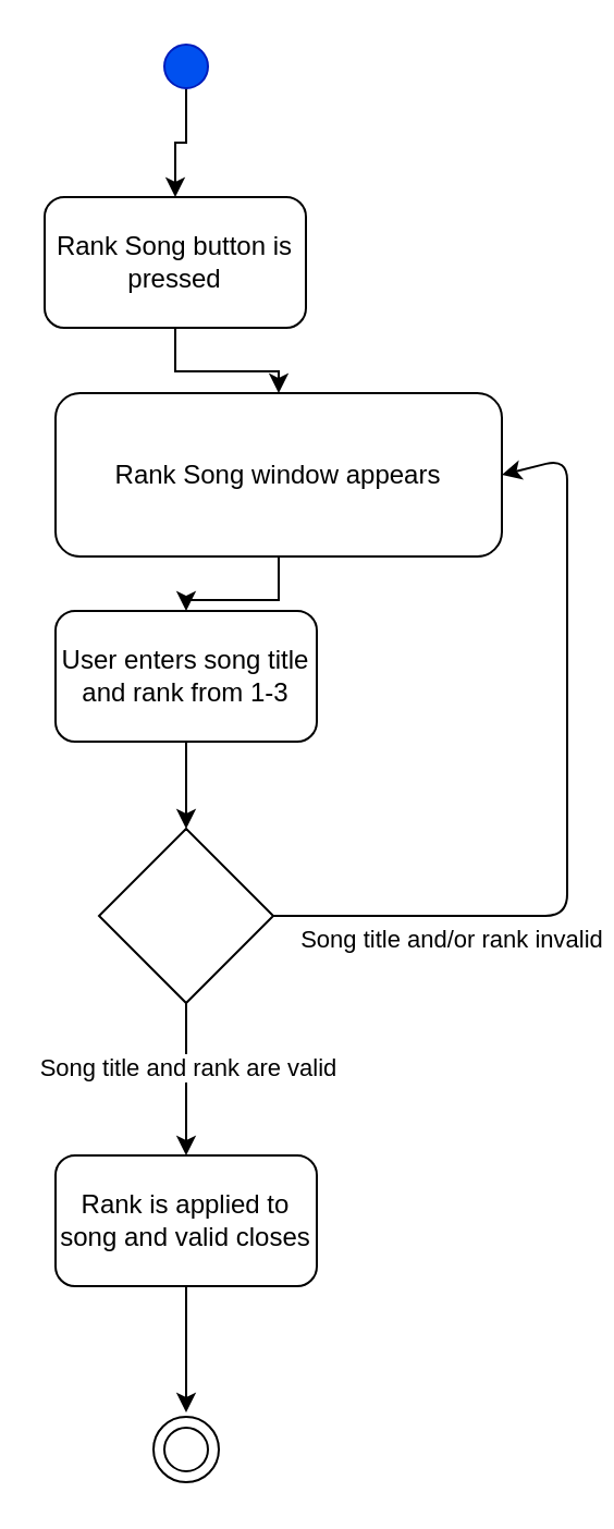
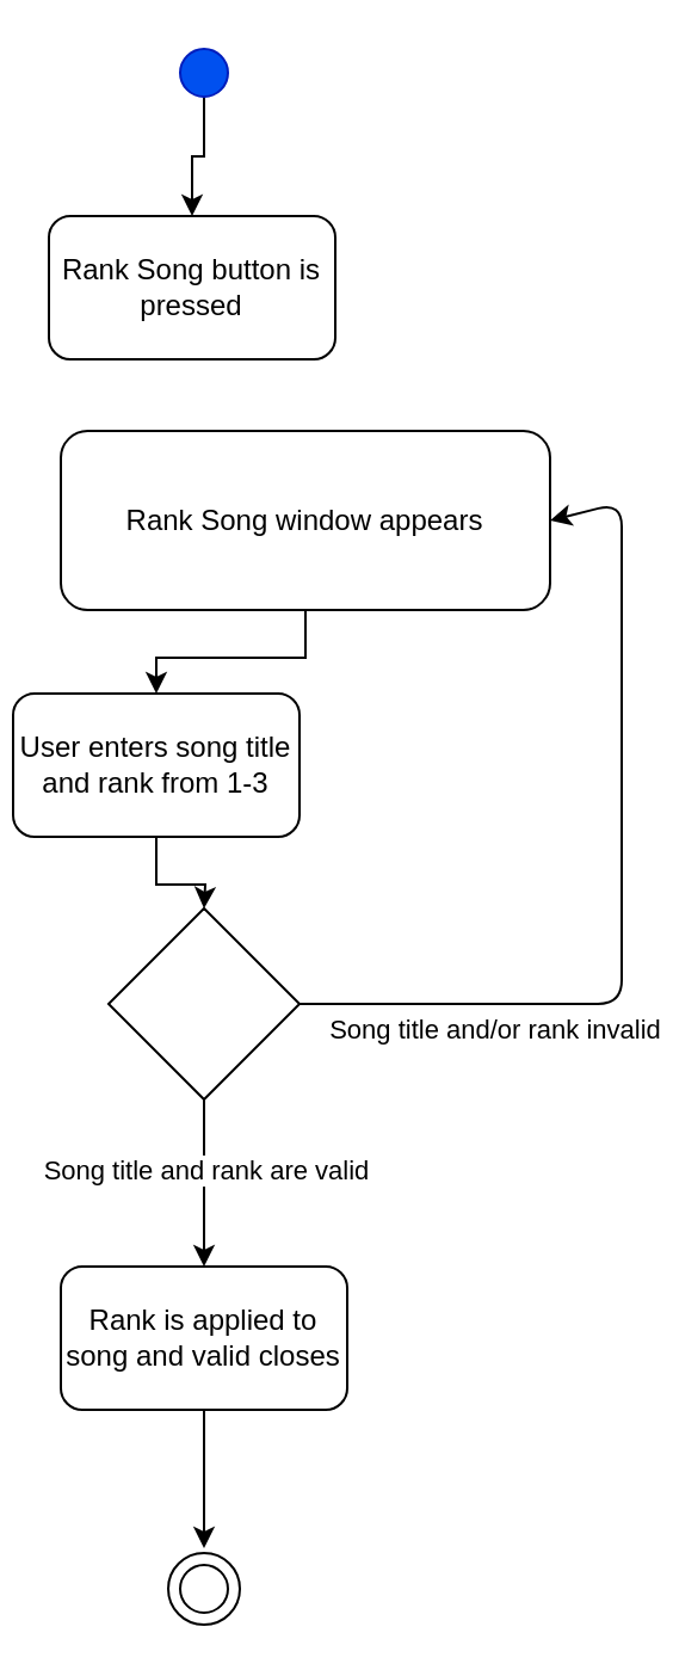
- <mxCell id="3" value="" style="edgeStyle=orthogonalEdgeStyle;rounded=0;orthogonalLoop=1;jettySize=auto;html=1;" edge="1" parent="1" source="4" target="6"><mxGeometry relative="1" as="geometry" /></mxCell>
- <mxCell id="8" value="User enters song title and rank from 1-3" style="whiteSpace=wrap;html=1;rounded=1;" vertex="1" parent="1"><mxGeometry x="25" y="280" width="120" height="60" as="geometry" /></mxCell>
+ <mxCell id="8" value="User enters song title and rank from 1-3" style="whiteSpace=wrap;html=1;rounded=1;" vertex="1" parent="1"><mxGeometry x="5" y="290" width="120" height="60" as="geometry" /></mxCell>
